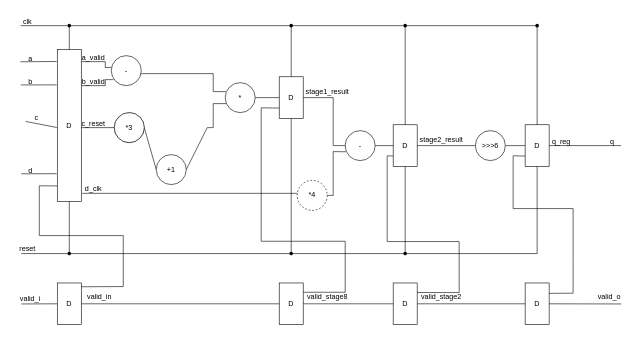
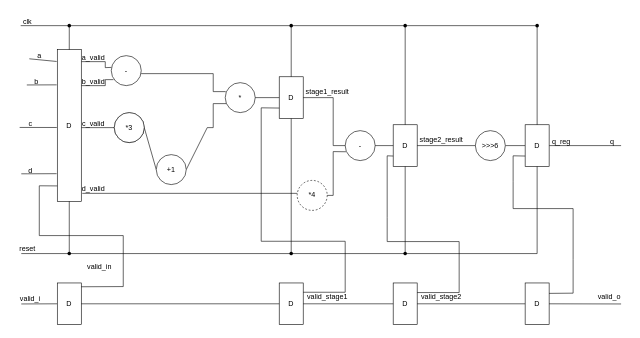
- <mxCell id="7" value="a" style="text;html=1;align=center;verticalAlign=middle;resizable=0;points=[];autosize=1;strokeColor=none;fillColor=none;" parent="1" vertex="1"><mxGeometry x="35" y="82" width="30" height="30" as="geometry" /></mxCell>
+ <mxCell id="7" value="a" style="text;html=1;align=center;verticalAlign=middle;resizable=0;points=[];autosize=1;strokeColor=none;fillColor=none;" parent="1" vertex="1"><mxGeometry x="50" y="77" width="30" height="30" as="geometry" /></mxCell>
- <mxCell id="6" value="b" style="text;html=1;align=center;verticalAlign=middle;resizable=0;points=[];autosize=1;strokeColor=none;fillColor=none;" parent="1" vertex="1"><mxGeometry x="35" y="120" width="30" height="30" as="geometry" /></mxCell>
+ <mxCell id="6" value="b" style="text;html=1;align=center;verticalAlign=middle;resizable=0;points=[];autosize=1;strokeColor=none;fillColor=none;" parent="1" vertex="1"><mxGeometry x="45" y="120" width="30" height="30" as="geometry" /></mxCell>
- <mxCell id="14" value="c" style="text;html=1;align=center;verticalAlign=middle;resizable=0;points=[];autosize=1;strokeColor=none;fillColor=none;" parent="1" vertex="1"><mxGeometry x="45" y="180" width="30" height="30" as="geometry" /></mxCell>
+ <mxCell id="14" value="c" style="text;html=1;align=center;verticalAlign=middle;resizable=0;points=[];autosize=1;strokeColor=none;fillColor=none;" parent="1" vertex="1"><mxGeometry x="35" y="190" width="30" height="30" as="geometry" /></mxCell>
- <mxCell id="80" value="c_reset" style="text;html=1;align=center;verticalAlign=middle;resizable=0;points=[];autosize=1;strokeColor=none;fillColor=none;" vertex="1" parent="1"><mxGeometry x="125" y="190" width="60" height="30" as="geometry" /></mxCell>
+ <mxCell id="80" value="c_valid" style="text;html=1;align=center;verticalAlign=middle;resizable=0;points=[];autosize=1;strokeColor=none;fillColor=none;" vertex="1" parent="1"><mxGeometry x="125" y="190" width="60" height="30" as="geometry" /></mxCell>
- <mxCell id="79" value="d_clk" style="text;html=1;align=center;verticalAlign=middle;resizable=0;points=[];autosize=1;strokeColor=none;fillColor=none;" vertex="1" parent="1"><mxGeometry x="125" y="300" width="60" height="30" as="geometry" /></mxCell>
+ <mxCell id="79" value="d_valid" style="text;html=1;align=center;verticalAlign=middle;resizable=0;points=[];autosize=1;strokeColor=none;fillColor=none;" vertex="1" parent="1"><mxGeometry x="125" y="300" width="60" height="30" as="geometry" /></mxCell>
- <mxCell id="72" value="valid_in" style="text;html=1;align=center;verticalAlign=middle;resizable=0;points=[];autosize=1;strokeColor=none;fillColor=none;" parent="1" vertex="1"><mxGeometry x="135" y="480" width="60" height="30" as="geometry" /></mxCell>
+ <mxCell id="72" value="valid_in" style="text;html=1;align=center;verticalAlign=middle;resizable=0;points=[];autosize=1;strokeColor=none;fillColor=none;" parent="1" vertex="1"><mxGeometry x="135" y="430" width="60" height="30" as="geometry" /></mxCell>
- <mxCell id="73" value="valid_stage8" style="text;html=1;align=center;verticalAlign=middle;resizable=0;points=[];autosize=1;strokeColor=none;fillColor=none;" parent="1" vertex="1"><mxGeometry x="500" y="480" width="90" height="30" as="geometry" /></mxCell>
+ <mxCell id="73" value="valid_stage1" style="text;html=1;align=center;verticalAlign=middle;resizable=0;points=[];autosize=1;strokeColor=none;fillColor=none;" parent="1" vertex="1"><mxGeometry x="500" y="480" width="90" height="30" as="geometry" /></mxCell>
